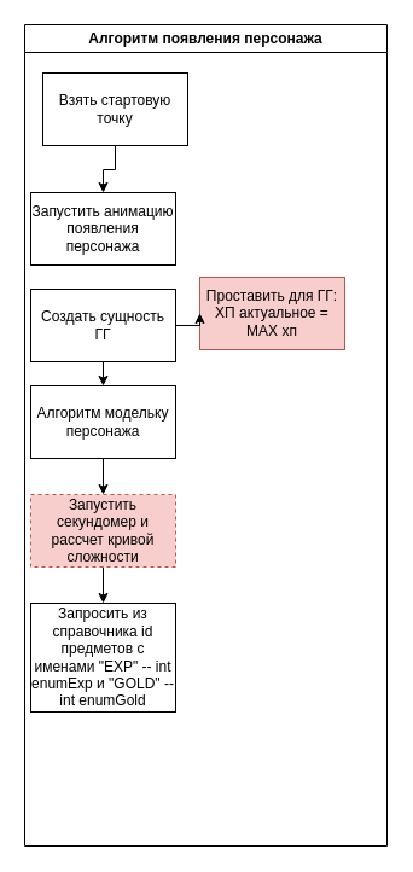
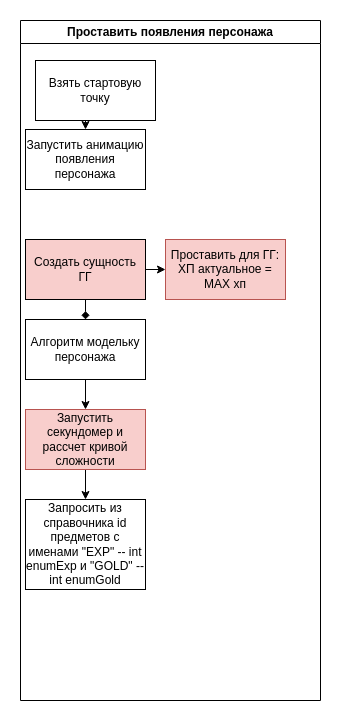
- <mxCell id="2" value="Алгоритм появления персонажа" style="swimlane;whiteSpace=wrap;html=1;" vertex="1" parent="1"><mxGeometry x="20" y="20" width="300" height="680" as="geometry"><mxRectangle x="-4070" y="1290" width="230" height="30" as="alternateBounds" /></mxGeometry></mxCell>
+ <mxCell id="2" value="Проставить появления персонажа" style="swimlane;whiteSpace=wrap;html=1;" vertex="1" parent="1"><mxGeometry x="20" y="20" width="300" height="680" as="geometry"><mxRectangle x="-4070" y="1290" width="230" height="30" as="alternateBounds" /></mxGeometry></mxCell>
- <mxCell id="3" value="Запустить анимацию появления персонажа" style="rounded=0;whiteSpace=wrap;html=1;" vertex="1" parent="2"><mxGeometry x="5" y="139" width="120" height="60" as="geometry" /></mxCell>
+ <mxCell id="3" value="Запустить анимацию появления персонажа" style="rounded=0;whiteSpace=wrap;html=1;" vertex="1" parent="2"><mxGeometry x="5" y="109" width="120" height="60" as="geometry" /></mxCell>
- <mxCell id="6" value="Проставить для ГГ:&lt;br&gt;ХП актуальное = МАХ хп" style="rounded=0;whiteSpace=wrap;html=1;fillColor=#f8cecc;strokeColor=#b85450;" vertex="1" parent="2"><mxGeometry x="145" y="209" width="120" height="60" as="geometry" /></mxCell>
+ <mxCell id="6" value="Проставить для ГГ:&lt;br&gt;ХП актуальное = МАХ хп" style="rounded=0;whiteSpace=wrap;html=1;fillColor=#f8cecc;strokeColor=#b85450;" vertex="1" parent="2"><mxGeometry x="145" y="219" width="120" height="60" as="geometry" /></mxCell>
- <mxCell id="11" value="Создать сущность ГГ" style="rounded=0;whiteSpace=wrap;html=1;" vertex="1" parent="2"><mxGeometry x="5" y="219" width="120" height="60" as="geometry" /></mxCell>
+ <mxCell id="11" value="Создать сущность ГГ" style="rounded=0;whiteSpace=wrap;html=1;fillColor=#f8cecc;" vertex="1" parent="2"><mxGeometry x="5" y="219" width="120" height="60" as="geometry" /></mxCell>
- <mxCell id="9" style="edgeStyle=orthogonalEdgeStyle;rounded=0;orthogonalLoop=1;jettySize=auto;html=1;exitX=0.5;exitY=1;exitDx=0;exitDy=0;entryX=0.5;entryY=0;entryDx=0;entryDy=0;" edge="1" parent="2" source="11" target="5"><mxGeometry relative="1" as="geometry" /></mxCell>
+ <mxCell id="9" style="edgeStyle=orthogonalEdgeStyle;rounded=0;orthogonalLoop=1;jettySize=auto;html=1;exitX=0.5;exitY=1;exitDx=0;exitDy=0;entryX=0.5;entryY=0;entryDx=0;entryDy=0;endArrow=diamond;" edge="1" parent="2" source="11" target="5"><mxGeometry relative="1" as="geometry" /></mxCell>
- <mxCell id="8" value="Запустить секундомер и рассчет кривой сложности" style="rounded=0;whiteSpace=wrap;html=1;fillColor=#f8cecc;strokeColor=#b85450;dashed=1;" vertex="1" parent="2"><mxGeometry x="5" y="389" width="120" height="60" as="geometry" /></mxCell>
+ <mxCell id="8" value="Запустить секундомер и рассчет кривой сложности" style="rounded=0;whiteSpace=wrap;html=1;fillColor=#f8cecc;strokeColor=#b85450;" vertex="1" parent="2"><mxGeometry x="5" y="389" width="120" height="60" as="geometry" /></mxCell>
